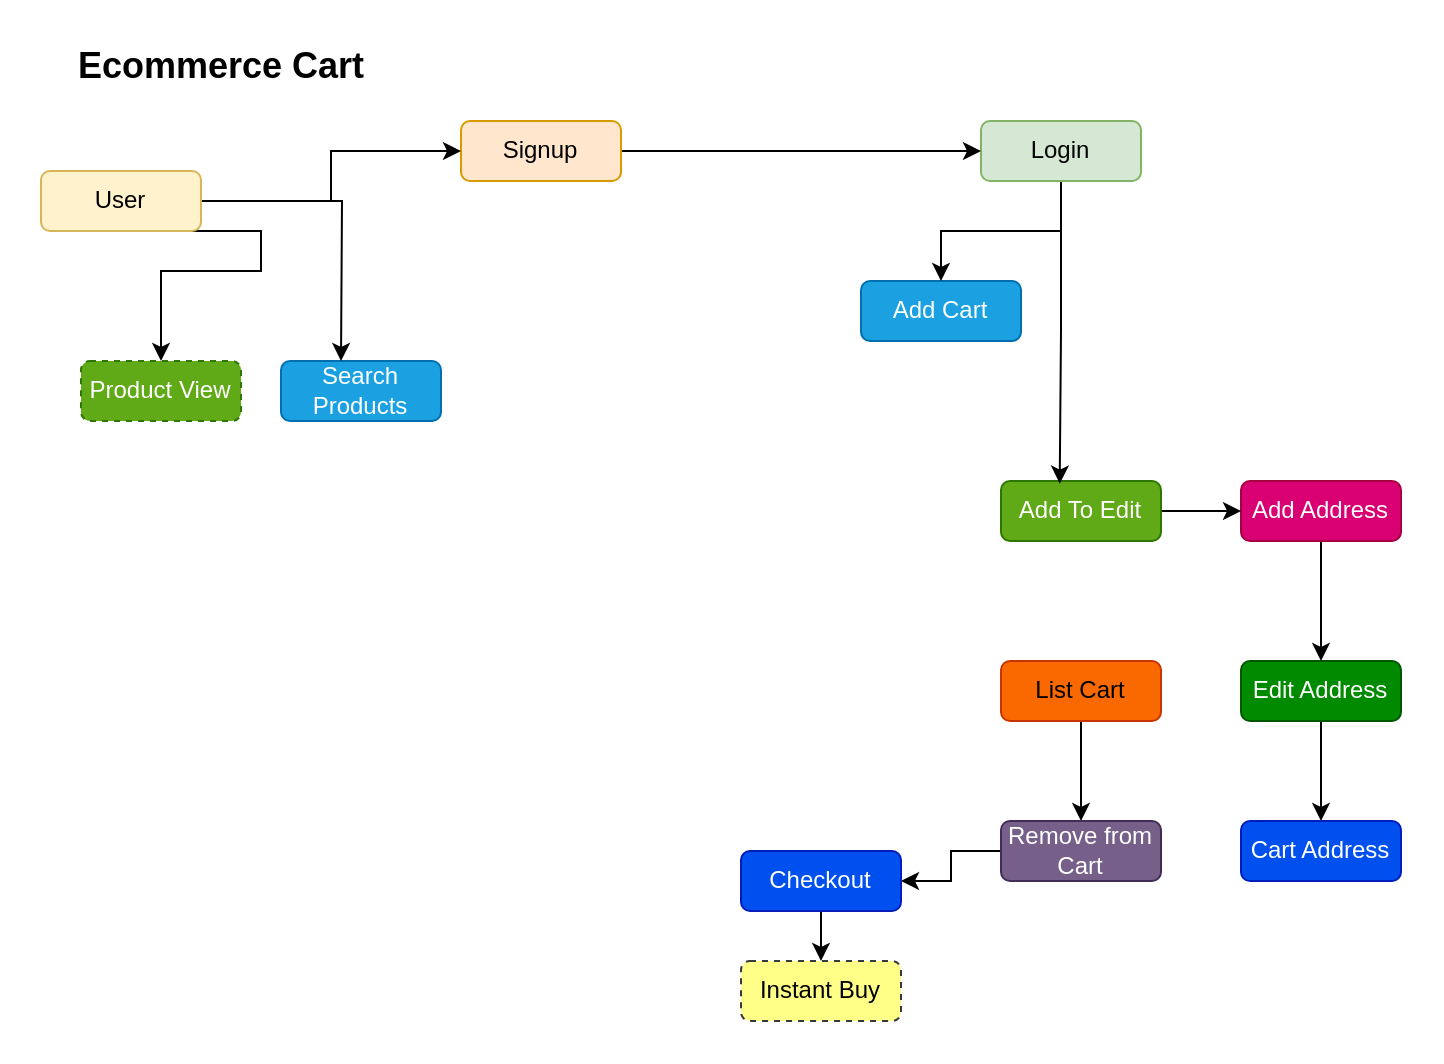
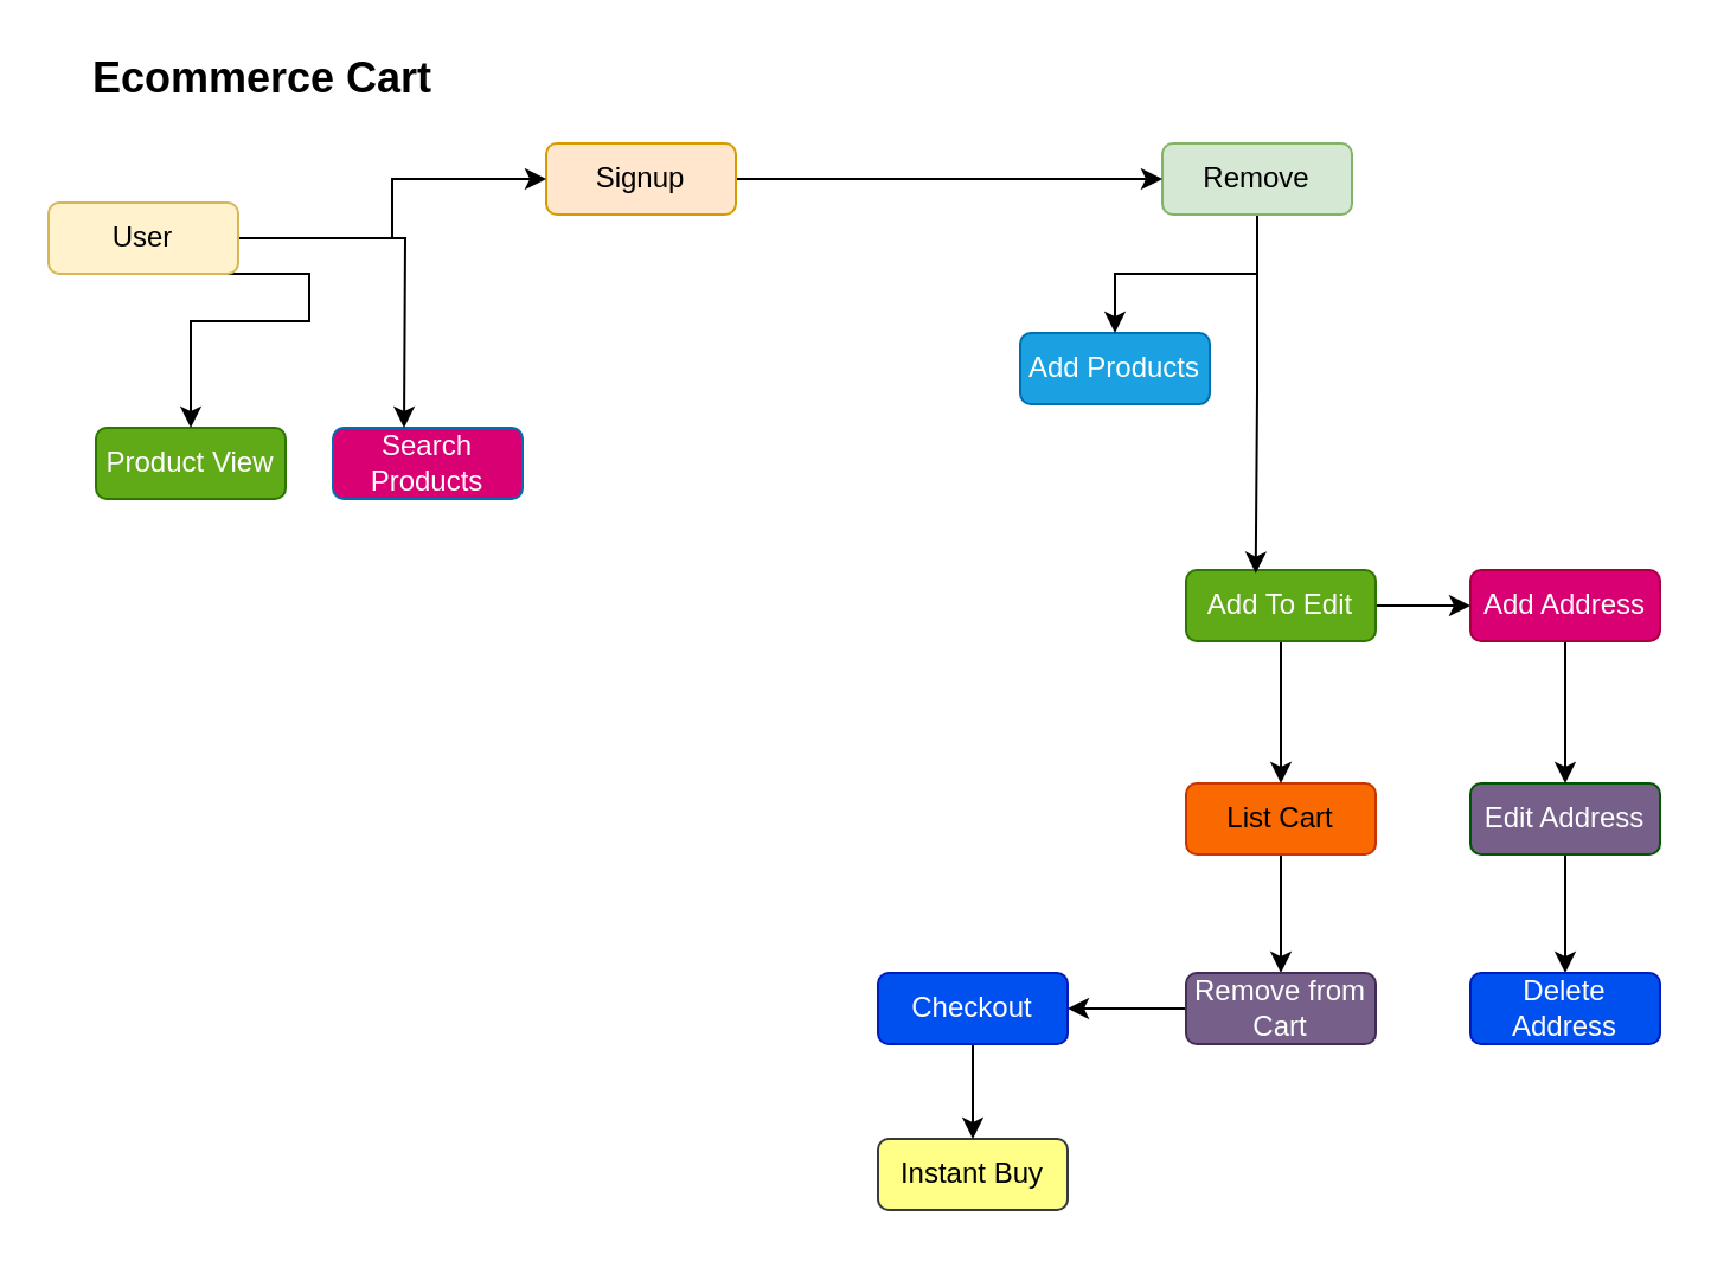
- <mxCell id="16" value="&lt;span&gt;Login&lt;/span&gt;" style="whiteSpace=wrap;html=1;rounded=1;fontFamily=Helvetica;fontSize=12;strokeColor=#82b366;fillColor=#d5e8d4;" parent="1" vertex="1"><mxGeometry x="490" y="60" width="80" height="30" as="geometry" /></mxCell>
+ <mxCell id="16" value="&lt;span&gt;Remove&lt;/span&gt;" style="whiteSpace=wrap;html=1;rounded=1;fontFamily=Helvetica;fontSize=12;strokeColor=#82b366;fillColor=#d5e8d4;" parent="1" vertex="1"><mxGeometry x="490" y="60" width="80" height="30" as="geometry" /></mxCell>
- <mxCell id="11" value="Add Cart" style="whiteSpace=wrap;html=1;rounded=1;fontFamily=Helvetica;fontSize=12;fontColor=#ffffff;strokeColor=#006EAF;fillColor=#1ba1e2;" parent="1" vertex="1"><mxGeometry x="430" y="140" width="80" height="30" as="geometry" /></mxCell>
+ <mxCell id="11" value="Add Products" style="whiteSpace=wrap;html=1;rounded=1;fontFamily=Helvetica;fontSize=12;fontColor=#ffffff;strokeColor=#006EAF;fillColor=#1ba1e2;" parent="1" vertex="1"><mxGeometry x="430" y="140" width="80" height="30" as="geometry" /></mxCell>
- <mxCell id="13" value="&lt;span&gt;Product View&lt;/span&gt;" style="whiteSpace=wrap;html=1;rounded=1;fontFamily=Helvetica;fontSize=12;fontColor=#ffffff;strokeColor=#2D7600;fillColor=#60a917;dashed=1;" parent="1" vertex="1"><mxGeometry x="40" y="180" width="80" height="30" as="geometry" /></mxCell>
+ <mxCell id="13" value="&lt;span&gt;Product View&lt;/span&gt;" style="whiteSpace=wrap;html=1;rounded=1;fontFamily=Helvetica;fontSize=12;fontColor=#ffffff;strokeColor=#2D7600;fillColor=#60a917;" parent="1" vertex="1"><mxGeometry x="40" y="180" width="80" height="30" as="geometry" /></mxCell>
- <mxCell id="12" value="&lt;span&gt;Search Products&lt;/span&gt;" style="whiteSpace=wrap;html=1;rounded=1;fontFamily=Helvetica;fontSize=12;fontColor=#ffffff;strokeColor=#006EAF;fillColor=#1ba1e2;" parent="1" vertex="1"><mxGeometry x="140" y="180" width="80" height="30" as="geometry" /></mxCell>
+ <mxCell id="12" value="&lt;span&gt;Search Products&lt;/span&gt;" style="whiteSpace=wrap;html=1;rounded=1;fontFamily=Helvetica;fontSize=12;fontColor=#ffffff;strokeColor=#006EAF;fillColor=#d80073;" parent="1" vertex="1"><mxGeometry x="140" y="180" width="80" height="30" as="geometry" /></mxCell>
+ <mxCell id="9" style="edgeStyle=orthogonalEdgeStyle;rounded=0;orthogonalLoop=1;jettySize=auto;html=1;entryX=0.5;entryY=0;entryDx=0;entryDy=0;fontFamily=Helvetica;fontSize=12;fontColor=default;" parent="1" source="10" target="5" edge="1"><mxGeometry relative="1" as="geometry" /></mxCell>
- <mxCell id="3" value="Edit Address" style="whiteSpace=wrap;html=1;rounded=1;fontFamily=Helvetica;fontSize=12;fontColor=#ffffff;strokeColor=#005700;fillColor=#008a00;" parent="1" vertex="1"><mxGeometry x="620" y="330" width="80" height="30" as="geometry" /></mxCell>
+ <mxCell id="3" value="Edit Address" style="whiteSpace=wrap;html=1;rounded=1;fontFamily=Helvetica;fontSize=12;fontColor=#ffffff;strokeColor=#005700;fillColor=#76608a;" parent="1" vertex="1"><mxGeometry x="620" y="330" width="80" height="30" as="geometry" /></mxCell>
- <mxCell id="25" value="Cart Address" style="whiteSpace=wrap;html=1;rounded=1;fontFamily=Helvetica;fontSize=12;fontColor=#ffffff;strokeColor=#001DBC;fillColor=#0050ef;" parent="1" vertex="1"><mxGeometry x="620" y="410" width="80" height="30" as="geometry" /></mxCell>
+ <mxCell id="25" value="Delete Address" style="whiteSpace=wrap;html=1;rounded=1;fontFamily=Helvetica;fontSize=12;fontColor=#ffffff;strokeColor=#001DBC;fillColor=#0050ef;" parent="1" vertex="1"><mxGeometry x="620" y="410" width="80" height="30" as="geometry" /></mxCell>
- <mxCell id="28" value="Checkout" style="whiteSpace=wrap;html=1;rounded=1;fontFamily=Helvetica;fontSize=12;fontColor=#ffffff;strokeColor=#001DBC;fillColor=#0050ef;" parent="1" vertex="1"><mxGeometry x="370" y="425" width="80" height="30" as="geometry" /></mxCell>
+ <mxCell id="28" value="Checkout" style="whiteSpace=wrap;html=1;rounded=1;fontFamily=Helvetica;fontSize=12;fontColor=#ffffff;strokeColor=#001DBC;fillColor=#0050ef;" parent="1" vertex="1"><mxGeometry x="370" y="410" width="80" height="30" as="geometry" /></mxCell>
- <mxCell id="26" value="Instant Buy" style="whiteSpace=wrap;html=1;rounded=1;fontFamily=Helvetica;fontSize=12;strokeColor=#36393d;fillColor=#ffff88;dashed=1;" parent="1" vertex="1"><mxGeometry x="370" y="480" width="80" height="30" as="geometry" /></mxCell>
+ <mxCell id="26" value="Instant Buy" style="whiteSpace=wrap;html=1;rounded=1;fontFamily=Helvetica;fontSize=12;strokeColor=#36393d;fillColor=#ffff88;" parent="1" vertex="1"><mxGeometry x="370" y="480" width="80" height="30" as="geometry" /></mxCell>
